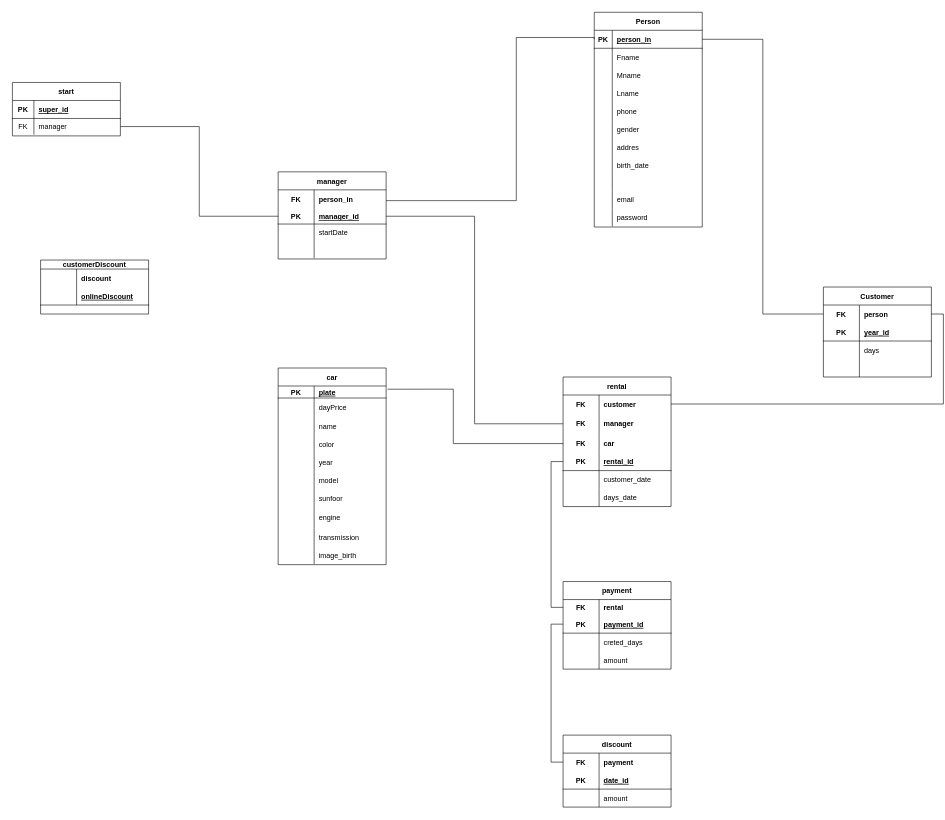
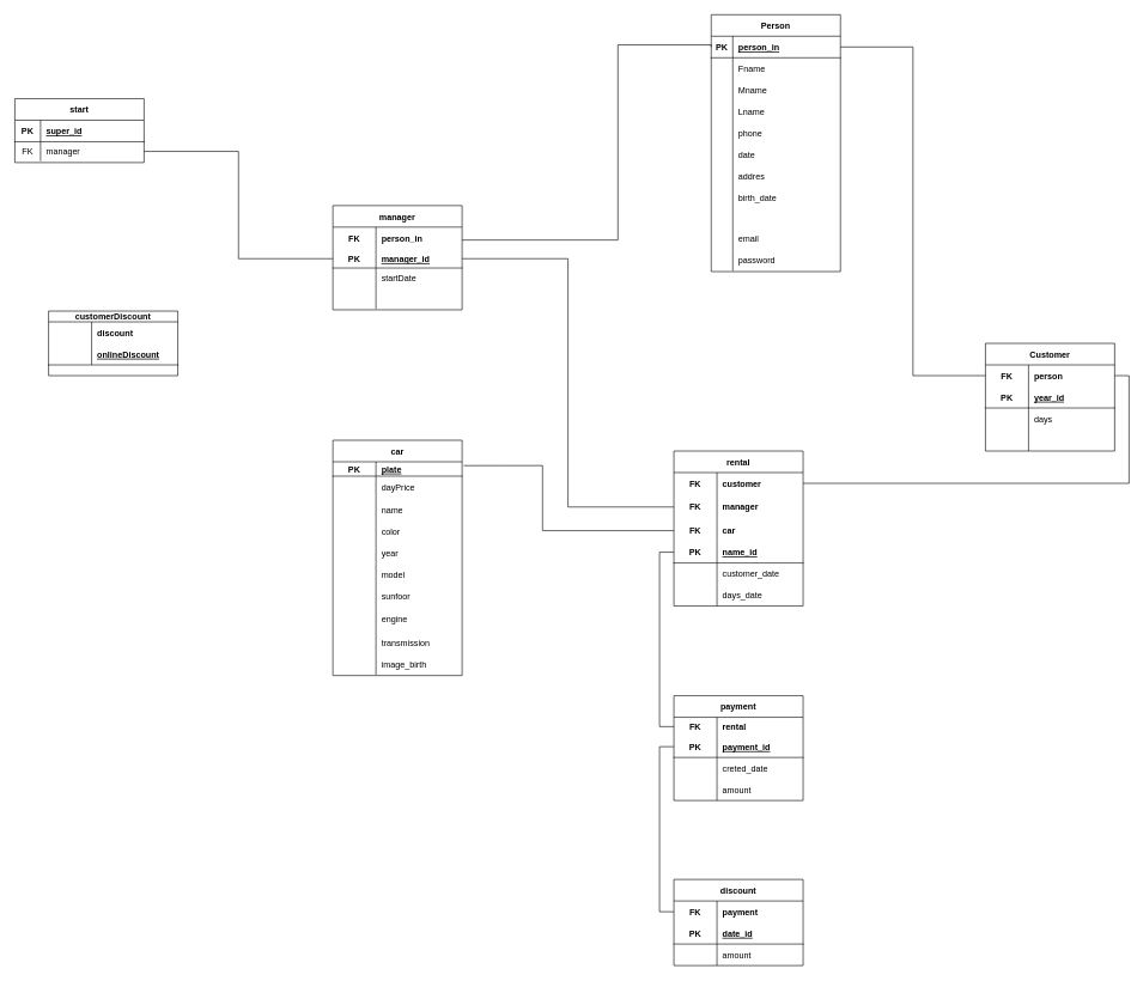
- <mxCell id="20" value="gender" style="shape=partialRectangle;connectable=0;fillColor=none;top=0;left=0;bottom=0;right=0;align=left;spacingLeft=6;overflow=hidden;strokeColor=default;fontFamily=Helvetica;fontSize=12;fontColor=default;startSize=30;" parent="18" vertex="1"><mxGeometry x="30" width="150" height="30" as="geometry"><mxRectangle width="150" height="30" as="alternateBounds" /></mxGeometry></mxCell>
+ <mxCell id="20" value="date" style="shape=partialRectangle;connectable=0;fillColor=none;top=0;left=0;bottom=0;right=0;align=left;spacingLeft=6;overflow=hidden;strokeColor=default;fontFamily=Helvetica;fontSize=12;fontColor=default;startSize=30;" parent="18" vertex="1"><mxGeometry x="30" width="150" height="30" as="geometry"><mxRectangle width="150" height="30" as="alternateBounds" /></mxGeometry></mxCell>
- <mxCell id="107" value="rental_id" style="shape=partialRectangle;connectable=0;fillColor=none;top=0;left=0;bottom=0;right=0;align=left;spacingLeft=6;fontStyle=5;overflow=hidden;" parent="105" vertex="1"><mxGeometry x="60" width="120" height="30" as="geometry"><mxRectangle width="120" height="30" as="alternateBounds" /></mxGeometry></mxCell>
+ <mxCell id="107" value="name_id" style="shape=partialRectangle;connectable=0;fillColor=none;top=0;left=0;bottom=0;right=0;align=left;spacingLeft=6;fontStyle=5;overflow=hidden;" parent="105" vertex="1"><mxGeometry x="60" width="120" height="30" as="geometry"><mxRectangle width="120" height="30" as="alternateBounds" /></mxGeometry></mxCell>
- <mxCell id="123" value="creted_days" style="shape=partialRectangle;connectable=0;fillColor=none;top=0;left=0;bottom=0;right=0;align=left;spacingLeft=6;overflow=hidden;" parent="121" vertex="1"><mxGeometry x="60" width="120" height="30" as="geometry"><mxRectangle width="120" height="30" as="alternateBounds" /></mxGeometry></mxCell>
+ <mxCell id="123" value="creted_date" style="shape=partialRectangle;connectable=0;fillColor=none;top=0;left=0;bottom=0;right=0;align=left;spacingLeft=6;overflow=hidden;" parent="121" vertex="1"><mxGeometry x="60" width="120" height="30" as="geometry"><mxRectangle width="120" height="30" as="alternateBounds" /></mxGeometry></mxCell>
